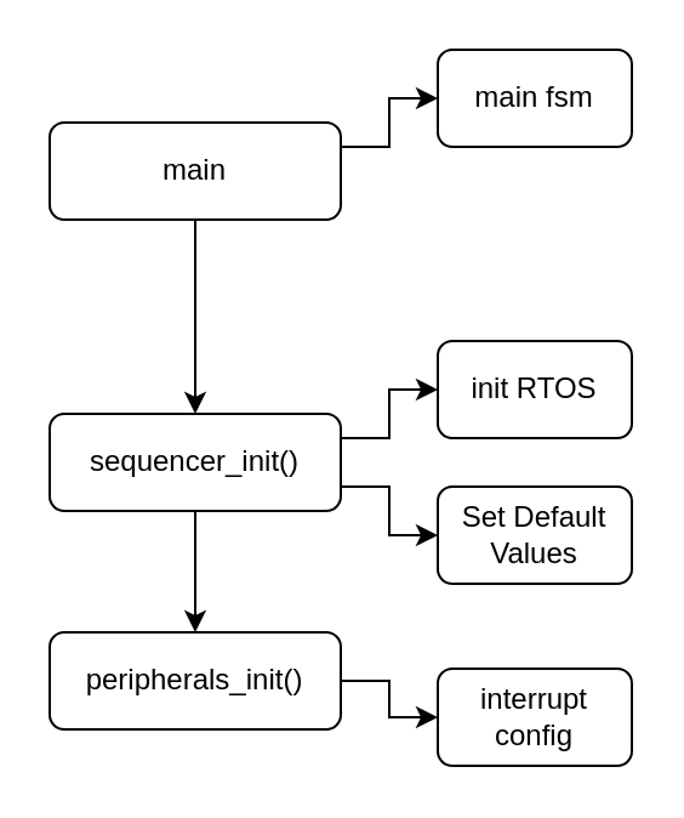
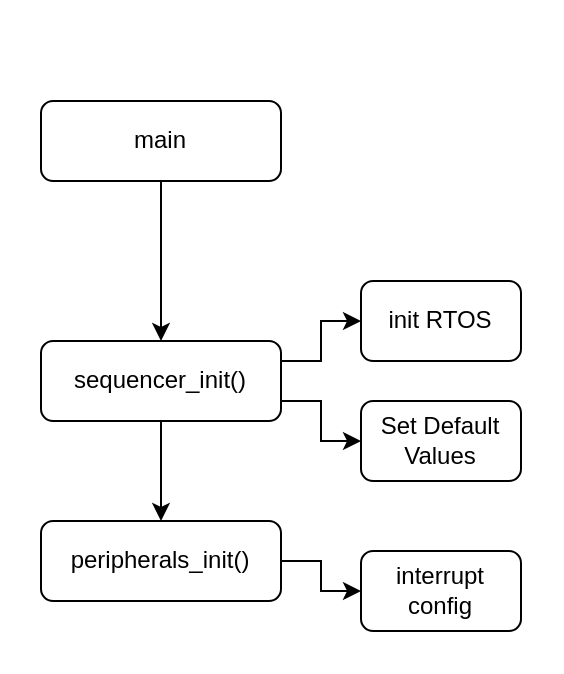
- <mxCell id="9" value="main fsm" style="rounded=1;whiteSpace=wrap;html=1;" vertex="1" parent="1"><mxGeometry x="180" y="20" width="80" height="40" as="geometry" /></mxCell>
- <mxCell id="2" style="edgeStyle=orthogonalEdgeStyle;rounded=0;orthogonalLoop=1;jettySize=auto;html=1;exitX=1;exitY=0.25;exitDx=0;exitDy=0;entryX=0;entryY=0.5;entryDx=0;entryDy=0;" edge="1" parent="1" source="4" target="9"><mxGeometry relative="1" as="geometry" /></mxCell>
